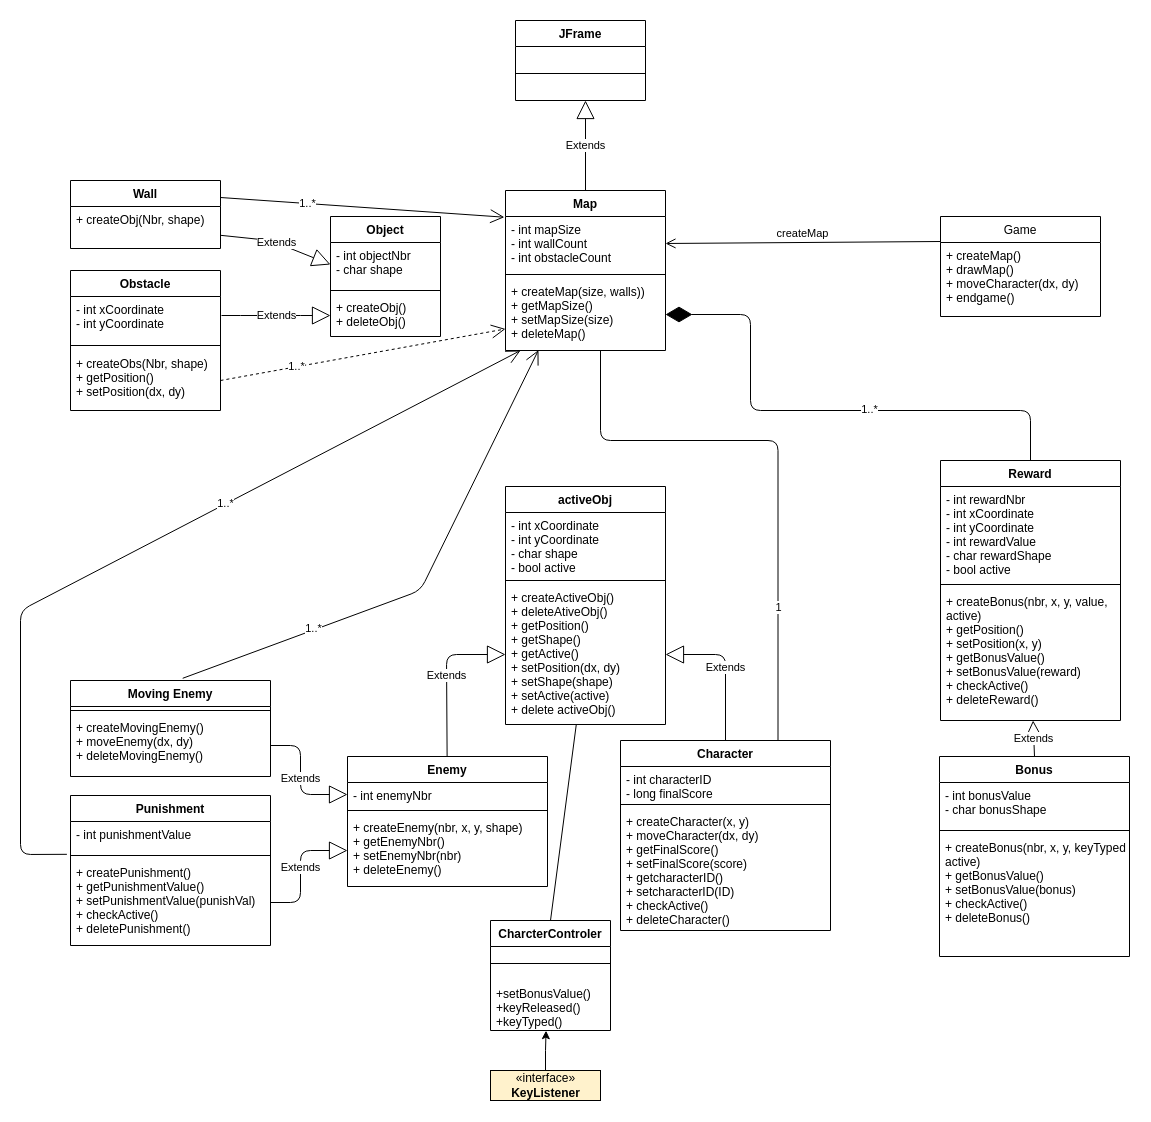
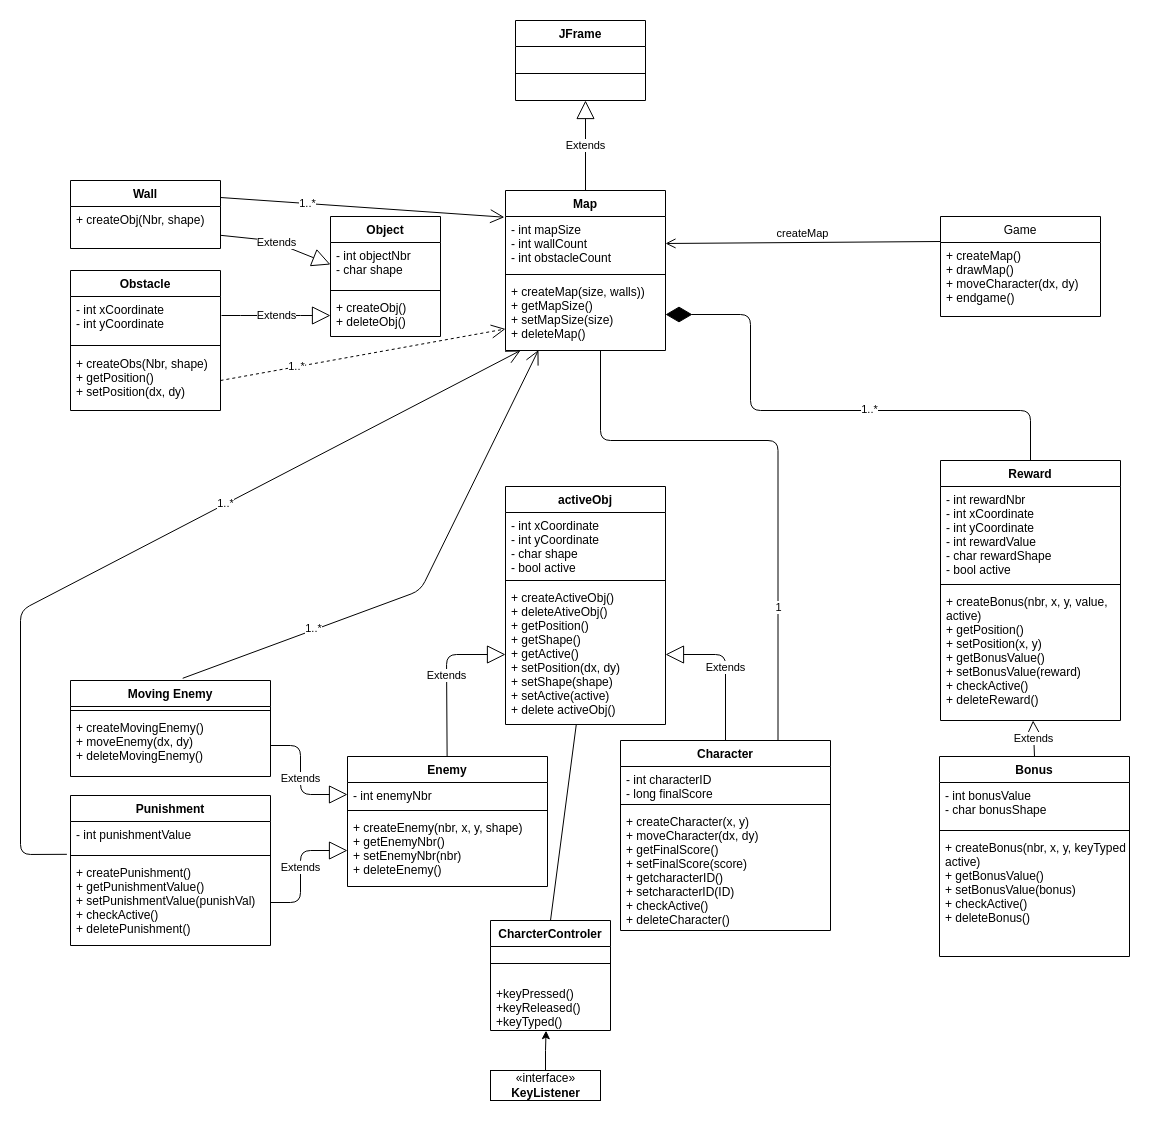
- <mxCell id="73" value="+setBonusValue()&#10;+keyReleased()&#10;+keyTyped()&#10;" style="text;strokeColor=none;fillColor=none;align=left;verticalAlign=top;spacingLeft=4;spacingRight=4;overflow=hidden;rotatable=0;points=[[0,0.5],[1,0.5]];portConstraint=eastwest;" parent="71" vertex="1"><mxGeometry y="60" width="120" height="50" as="geometry" /></mxCell>
+ <mxCell id="73" value="+keyPressed()&#10;+keyReleased()&#10;+keyTyped()&#10;" style="text;strokeColor=none;fillColor=none;align=left;verticalAlign=top;spacingLeft=4;spacingRight=4;overflow=hidden;rotatable=0;points=[[0,0.5],[1,0.5]];portConstraint=eastwest;" parent="71" vertex="1"><mxGeometry y="60" width="120" height="50" as="geometry" /></mxCell>
- <mxCell id="69" value="«interface»&lt;br&gt;&lt;b&gt;KeyListener&lt;/b&gt;" style="html=1;fillColor=#fff2cc;" parent="1" vertex="1"><mxGeometry x="490" y="1070" width="110" height="30" as="geometry" /></mxCell>
+ <mxCell id="69" value="«interface»&lt;br&gt;&lt;b&gt;KeyListener&lt;/b&gt;" style="html=1;" parent="1" vertex="1"><mxGeometry x="490" y="1070" width="110" height="30" as="geometry" /></mxCell>
